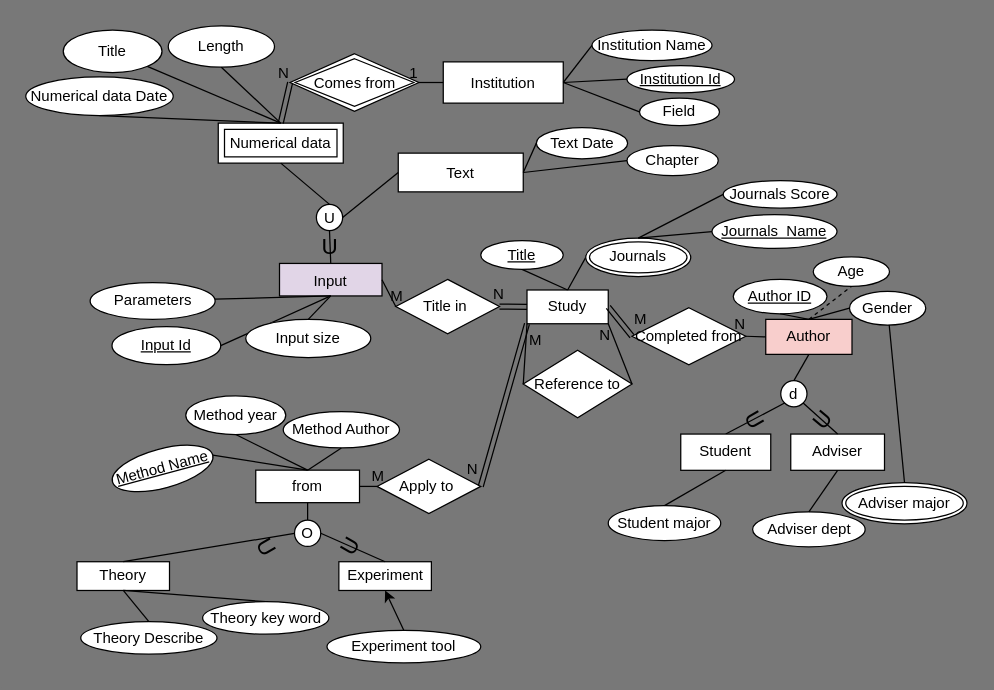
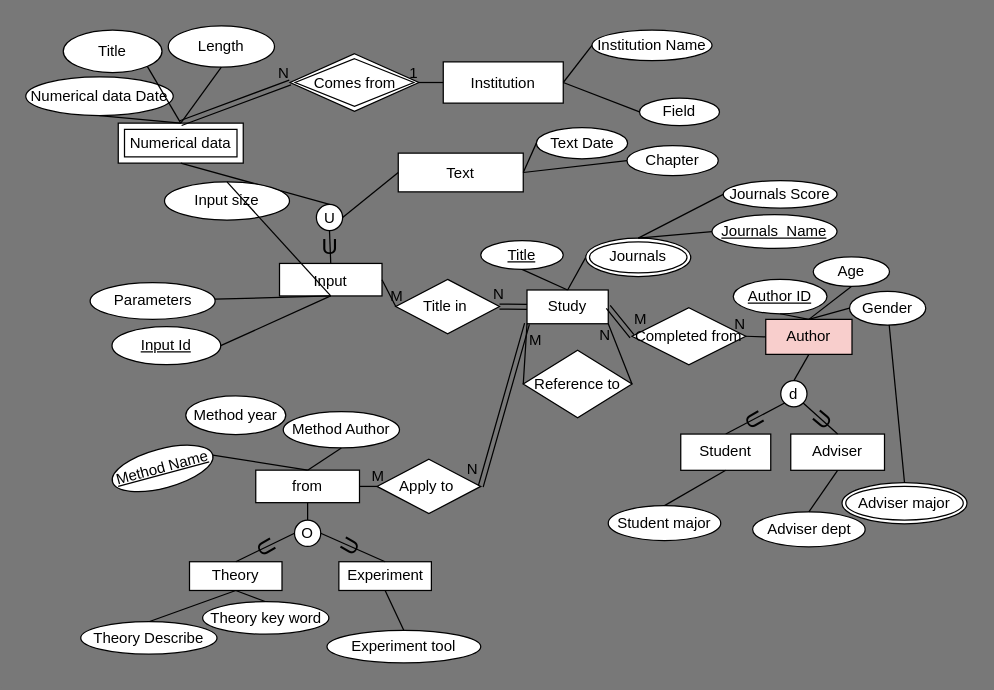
- <mxCell id="49" value="Institution Id" style="ellipse;whiteSpace=wrap;html=1;align=center;fontStyle=4;fontSize=12;" parent="1" vertex="1"><mxGeometry x="501" y="52" width="86" height="21.75" as="geometry" /></mxCell>
- <mxCell id="52" value="" style="endArrow=none;html=1;rounded=0;fontSize=12;entryX=0;entryY=0.5;entryDx=0;entryDy=0;exitX=1;exitY=0.5;exitDx=0;exitDy=0;" parent="1" source="45" target="49" edge="1"><mxGeometry relative="1" as="geometry"><mxPoint x="474" y="88.5" as="sourcePoint" /><mxPoint x="485" y="52.5" as="targetPoint" /></mxGeometry></mxCell>
- <mxCell id="2" value="Numerical data" style="shape=ext;margin=3;double=1;whiteSpace=wrap;html=1;align=center;fontSize=12;" parent="1" vertex="1"><mxGeometry x="174" y="98" width="100" height="32" as="geometry" /></mxCell>
+ <mxCell id="2" value="Numerical data" style="shape=ext;margin=3;double=1;whiteSpace=wrap;html=1;align=center;fontSize=12;" parent="1" vertex="1"><mxGeometry x="94" y="98" width="100" height="32" as="geometry" /></mxCell>
- <mxCell id="9" value="&lt;font style=&quot;font-size: 12px;&quot;&gt;Input&lt;/font&gt;" style="whiteSpace=wrap;html=1;align=center;fontSize=18;fillColor=#e1d5e7;" parent="1" vertex="1"><mxGeometry x="223" y="210.25" width="82" height="26" as="geometry" /></mxCell>
+ <mxCell id="9" value="&lt;font style=&quot;font-size: 12px;&quot;&gt;Input&lt;/font&gt;" style="whiteSpace=wrap;html=1;align=center;fontSize=18;" parent="1" vertex="1"><mxGeometry x="223" y="210.25" width="82" height="26" as="geometry" /></mxCell>
- <mxCell id="78" value="" style="endArrow=none;html=1;rounded=0;fontSize=12;entryX=0.5;entryY=1;entryDx=0;entryDy=0;exitX=0.5;exitY=0;exitDx=0;exitDy=0;dashed=1;" parent="1" source="14" target="77" edge="1"><mxGeometry relative="1" as="geometry"><mxPoint x="395" y="244" as="sourcePoint" /><mxPoint x="555" y="244" as="targetPoint" /></mxGeometry></mxCell>
+ <mxCell id="78" value="" style="endArrow=none;html=1;rounded=0;fontSize=12;entryX=0.5;entryY=1;entryDx=0;entryDy=0;exitX=0.5;exitY=0;exitDx=0;exitDy=0;" parent="1" source="14" target="77" edge="1"><mxGeometry relative="1" as="geometry"><mxPoint x="395" y="244" as="sourcePoint" /><mxPoint x="555" y="244" as="targetPoint" /></mxGeometry></mxCell>
- <mxCell id="106" value="Input size" style="ellipse;whiteSpace=wrap;html=1;align=center;" parent="1" vertex="1"><mxGeometry x="196" y="255" width="100" height="30.5" as="geometry" /></mxCell>
+ <mxCell id="106" value="Input size" style="ellipse;whiteSpace=wrap;html=1;align=center;" parent="1" vertex="1"><mxGeometry x="131" y="145" width="100" height="30.5" as="geometry" /></mxCell>
- <mxCell id="82" value="" style="endArrow=none;html=1;rounded=0;fontSize=12;exitX=0.5;exitY=1;exitDx=0;exitDy=0;entryX=0.5;entryY=0;entryDx=0;entryDy=0;" parent="1" source="81" target="24" edge="1"><mxGeometry relative="1" as="geometry"><mxPoint x="402" y="349.88" as="sourcePoint" /><mxPoint x="562" y="349.88" as="targetPoint" /></mxGeometry></mxCell>
- <mxCell id="27" value="Theory" style="whiteSpace=wrap;html=1;align=center;fontSize=12;" parent="1" vertex="1"><mxGeometry x="61" y="448.88" width="74" height="23" as="geometry" /></mxCell>
+ <mxCell id="27" value="Theory" style="whiteSpace=wrap;html=1;align=center;fontSize=12;" parent="1" vertex="1"><mxGeometry x="151" y="448.88" width="74" height="23" as="geometry" /></mxCell>
- <mxCell id="89" value="" style="endArrow=classic;html=1;rounded=0;fontSize=12;entryX=0.5;entryY=1;entryDx=0;entryDy=0;exitX=0.5;exitY=0;exitDx=0;exitDy=0;" parent="1" source="90" target="28" edge="1"><mxGeometry relative="1" as="geometry"><mxPoint x="277" y="490.88" as="sourcePoint" /><mxPoint x="208" y="491.88" as="targetPoint" /></mxGeometry></mxCell>
+ <mxCell id="89" value="" style="endArrow=none;html=1;rounded=0;fontSize=12;entryX=0.5;entryY=1;entryDx=0;entryDy=0;exitX=0.5;exitY=0;exitDx=0;exitDy=0;" parent="1" source="90" target="28" edge="1"><mxGeometry relative="1" as="geometry"><mxPoint x="277" y="490.88" as="sourcePoint" /><mxPoint x="208" y="491.88" as="targetPoint" /></mxGeometry></mxCell>
